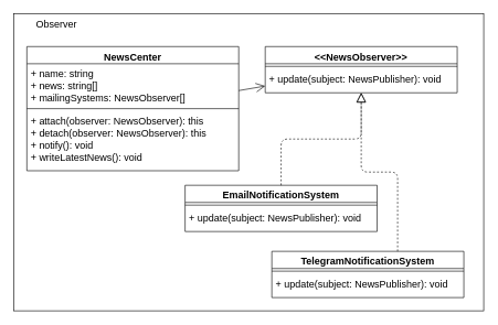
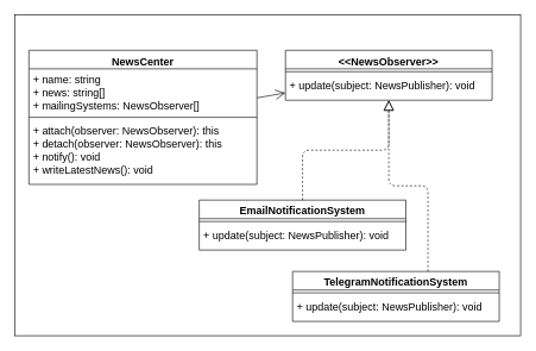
- <mxCell id="3" value="Observer" style="text;html=1;strokeColor=none;fillColor=none;align=center;verticalAlign=middle;whiteSpace=wrap;rounded=0;fontSize=15;" vertex="1" parent="1"><mxGeometry x="20" y="20" width="130" height="30" as="geometry" /></mxCell>
